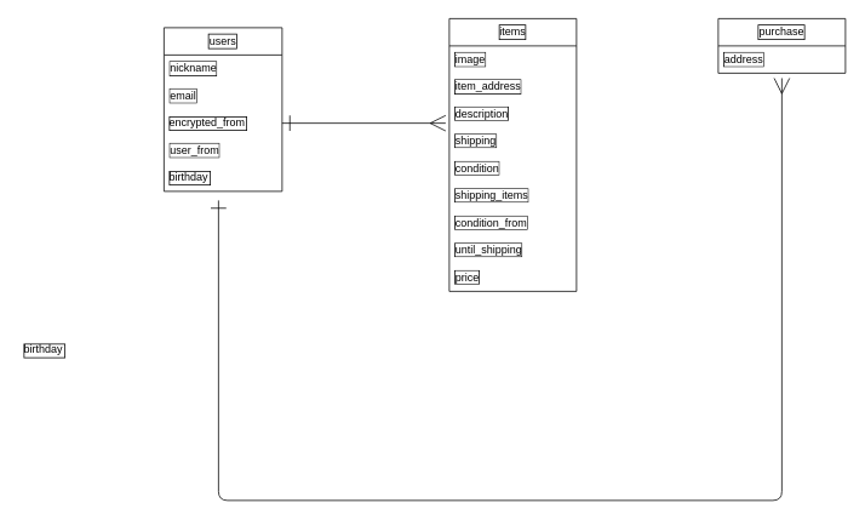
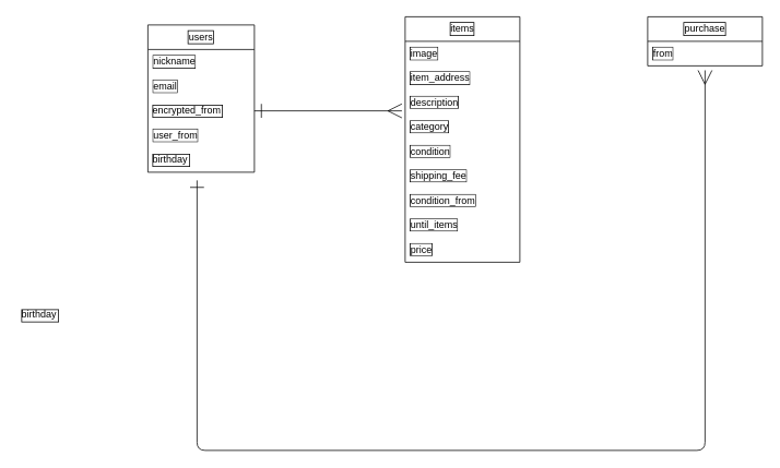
- <mxCell id="13" value="address" style="text;strokeColor=none;fillColor=none;align=left;verticalAlign=middle;spacingLeft=4;spacingRight=4;overflow=hidden;points=[[0,0.5],[1,0.5]];portConstraint=eastwest;rotatable=0;whiteSpace=wrap;html=1;labelBorderColor=default;" parent="12" vertex="1"><mxGeometry y="30" width="140" height="30" as="geometry" /></mxCell>
+ <mxCell id="13" value="from" style="text;strokeColor=none;fillColor=none;align=left;verticalAlign=middle;spacingLeft=4;spacingRight=4;overflow=hidden;points=[[0,0.5],[1,0.5]];portConstraint=eastwest;rotatable=0;whiteSpace=wrap;html=1;labelBorderColor=default;" parent="12" vertex="1"><mxGeometry y="30" width="140" height="30" as="geometry" /></mxCell>
- <mxCell id="6" value="shipping" style="text;strokeColor=none;fillColor=none;spacingLeft=4;spacingRight=4;overflow=hidden;rotatable=0;points=[[0,0.5],[1,0.5]];portConstraint=eastwest;fontSize=12;labelBorderColor=default;html=1;" parent="2" vertex="1"><mxGeometry y="120" width="140" height="30" as="geometry" /></mxCell>
+ <mxCell id="6" value="category" style="text;strokeColor=none;fillColor=none;spacingLeft=4;spacingRight=4;overflow=hidden;rotatable=0;points=[[0,0.5],[1,0.5]];portConstraint=eastwest;fontSize=12;labelBorderColor=default;html=1;" parent="2" vertex="1"><mxGeometry y="120" width="140" height="30" as="geometry" /></mxCell>
- <mxCell id="8" value="shipping_items" style="text;strokeColor=none;fillColor=none;spacingLeft=4;spacingRight=4;overflow=hidden;rotatable=0;points=[[0,0.5],[1,0.5]];portConstraint=eastwest;fontSize=12;labelBorderColor=default;html=1;" parent="2" vertex="1"><mxGeometry y="180" width="140" height="30" as="geometry" /></mxCell>
+ <mxCell id="8" value="shipping_fee" style="text;strokeColor=none;fillColor=none;spacingLeft=4;spacingRight=4;overflow=hidden;rotatable=0;points=[[0,0.5],[1,0.5]];portConstraint=eastwest;fontSize=12;labelBorderColor=default;html=1;" parent="2" vertex="1"><mxGeometry y="180" width="140" height="30" as="geometry" /></mxCell>
- <mxCell id="10" value="until_shipping" style="text;strokeColor=none;fillColor=none;spacingLeft=4;spacingRight=4;overflow=hidden;rotatable=0;points=[[0,0.5],[1,0.5]];portConstraint=eastwest;fontSize=12;labelBorderColor=default;html=1;" parent="2" vertex="1"><mxGeometry y="240" width="140" height="30" as="geometry" /></mxCell>
+ <mxCell id="10" value="until_items" style="text;strokeColor=none;fillColor=none;spacingLeft=4;spacingRight=4;overflow=hidden;rotatable=0;points=[[0,0.5],[1,0.5]];portConstraint=eastwest;fontSize=12;labelBorderColor=default;html=1;" parent="2" vertex="1"><mxGeometry y="240" width="140" height="30" as="geometry" /></mxCell>
